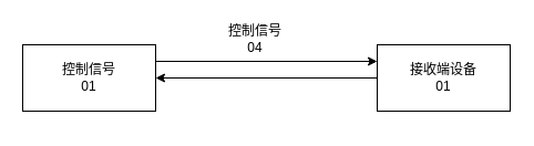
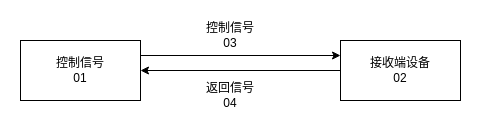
- <mxCell id="6" value="控制信号04" style="text;html=1;strokeColor=none;fillColor=none;align=center;verticalAlign=middle;whiteSpace=wrap;rounded=0;" vertex="1" parent="1"><mxGeometry x="200" y="20" width="60" height="30" as="geometry" /></mxCell>
+ <mxCell id="6" value="控制信号03" style="text;html=1;strokeColor=none;fillColor=none;align=center;verticalAlign=middle;whiteSpace=wrap;rounded=0;" vertex="1" parent="1"><mxGeometry x="200" y="20" width="60" height="30" as="geometry" /></mxCell>
- <mxCell id="4" value="接收端设备&lt;br&gt;01" style="rounded=0;whiteSpace=wrap;html=1;" vertex="1" parent="1"><mxGeometry x="340" y="40" width="120" height="60" as="geometry" /></mxCell>
+ <mxCell id="4" value="接收端设备&lt;br&gt;02" style="rounded=0;whiteSpace=wrap;html=1;" vertex="1" parent="1"><mxGeometry x="340" y="40" width="120" height="60" as="geometry" /></mxCell>
+ <mxCell id="7" value="返回信号04" style="text;html=1;strokeColor=none;fillColor=none;align=center;verticalAlign=middle;whiteSpace=wrap;rounded=0;" vertex="1" parent="1"><mxGeometry x="200" y="80" width="60" height="30" as="geometry" /></mxCell>
